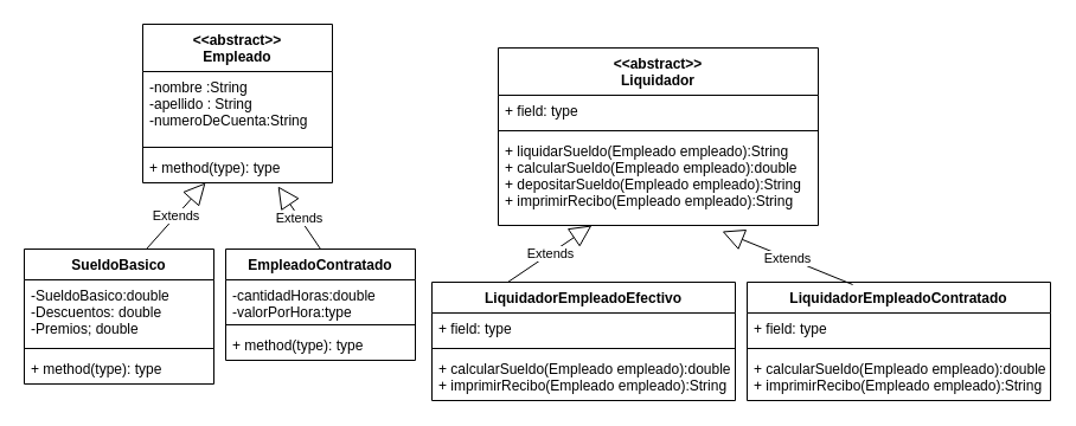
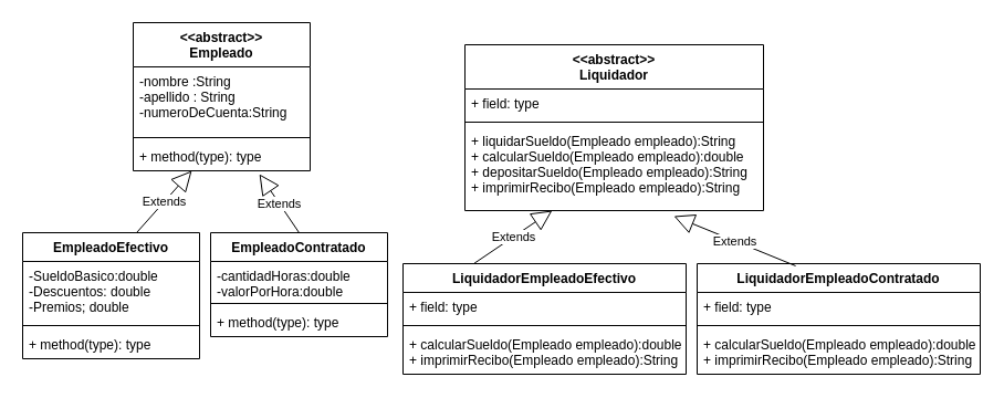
- <mxCell id="6" value="SueldoBasico" style="swimlane;fontStyle=1;align=center;verticalAlign=top;childLayout=stackLayout;horizontal=1;startSize=26;horizontalStack=0;resizeParent=1;resizeParentMax=0;resizeLast=0;collapsible=1;marginBottom=0;" parent="1" vertex="1"><mxGeometry x="20" y="210" width="160" height="114" as="geometry" /></mxCell>
+ <mxCell id="6" value="EmpleadoEfectivo" style="swimlane;fontStyle=1;align=center;verticalAlign=top;childLayout=stackLayout;horizontal=1;startSize=26;horizontalStack=0;resizeParent=1;resizeParentMax=0;resizeLast=0;collapsible=1;marginBottom=0;" parent="1" vertex="1"><mxGeometry x="20" y="210" width="160" height="114" as="geometry" /></mxCell>
- <mxCell id="3" value="-cantidadHoras:double&#10;-valorPorHora:type" style="text;strokeColor=none;fillColor=none;align=left;verticalAlign=top;spacingLeft=4;spacingRight=4;overflow=hidden;rotatable=0;points=[[0,0.5],[1,0.5]];portConstraint=eastwest;" parent="2" vertex="1"><mxGeometry y="26" width="160" height="34" as="geometry" /></mxCell>
+ <mxCell id="3" value="-cantidadHoras:double&#10;-valorPorHora:double" style="text;strokeColor=none;fillColor=none;align=left;verticalAlign=top;spacingLeft=4;spacingRight=4;overflow=hidden;rotatable=0;points=[[0,0.5],[1,0.5]];portConstraint=eastwest;" parent="2" vertex="1"><mxGeometry y="26" width="160" height="34" as="geometry" /></mxCell>
